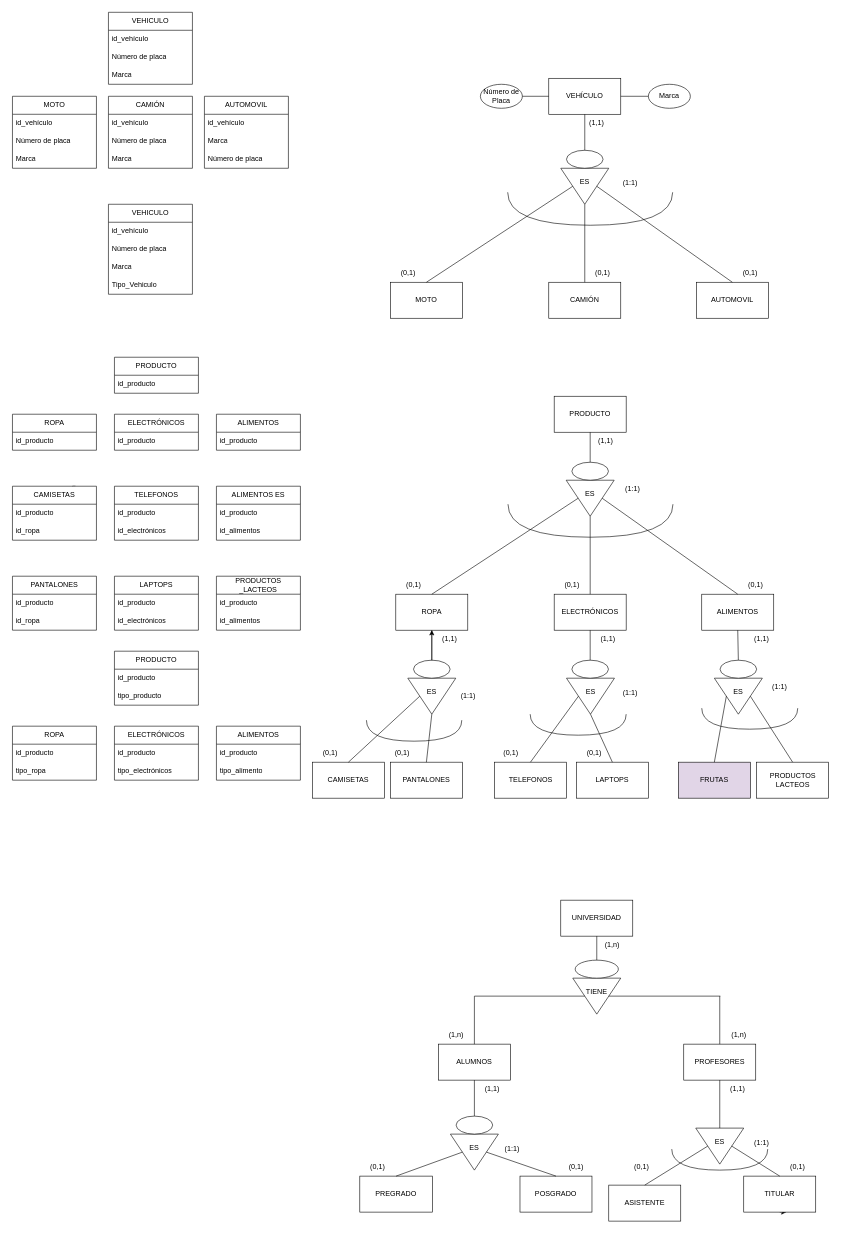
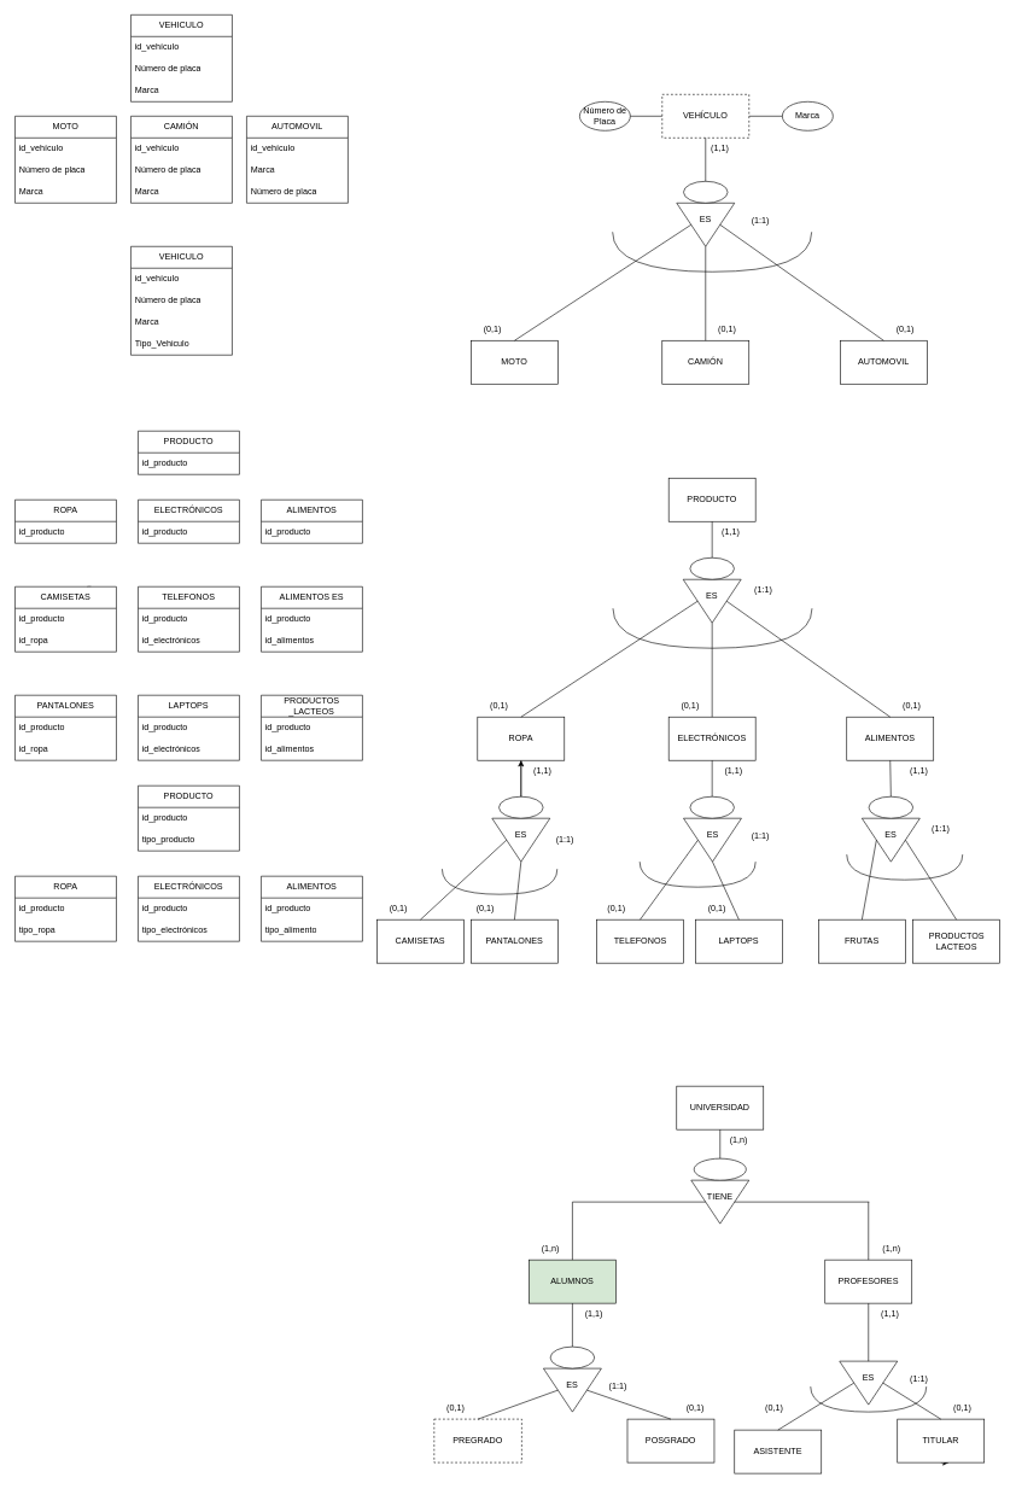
- <mxCell id="6" value="VEHÍCULO" style="rounded=0;whiteSpace=wrap;html=1;" parent="1" vertex="1"><mxGeometry x="914" y="130" width="120" height="60" as="geometry" /></mxCell>
+ <mxCell id="6" value="VEHÍCULO" style="rounded=0;whiteSpace=wrap;html=1;dashed=1;" parent="1" vertex="1"><mxGeometry x="914" y="130" width="120" height="60" as="geometry" /></mxCell>
- <mxCell id="38" value="FRUTAS" style="rounded=0;whiteSpace=wrap;html=1;fillColor=#e1d5e7;" parent="1" vertex="1"><mxGeometry x="1130" y="1270" width="120" height="60" as="geometry" /></mxCell>
+ <mxCell id="38" value="FRUTAS" style="rounded=0;whiteSpace=wrap;html=1;" parent="1" vertex="1"><mxGeometry x="1130" y="1270" width="120" height="60" as="geometry" /></mxCell>
- <mxCell id="51" value="ALUMNOS" style="rounded=0;whiteSpace=wrap;html=1;" parent="1" vertex="1"><mxGeometry x="730" y="1740" width="120" height="60" as="geometry" /></mxCell>
+ <mxCell id="51" value="ALUMNOS" style="rounded=0;whiteSpace=wrap;html=1;fillColor=#d5e8d4;" parent="1" vertex="1"><mxGeometry x="730" y="1740" width="120" height="60" as="geometry" /></mxCell>
- <mxCell id="49" value="PREGRADO" style="rounded=0;whiteSpace=wrap;html=1;" parent="1" vertex="1"><mxGeometry x="599" y="1960" width="121" height="60" as="geometry" /></mxCell>
+ <mxCell id="49" value="PREGRADO" style="rounded=0;whiteSpace=wrap;html=1;dashed=1;" parent="1" vertex="1"><mxGeometry x="599" y="1960" width="121" height="60" as="geometry" /></mxCell>
